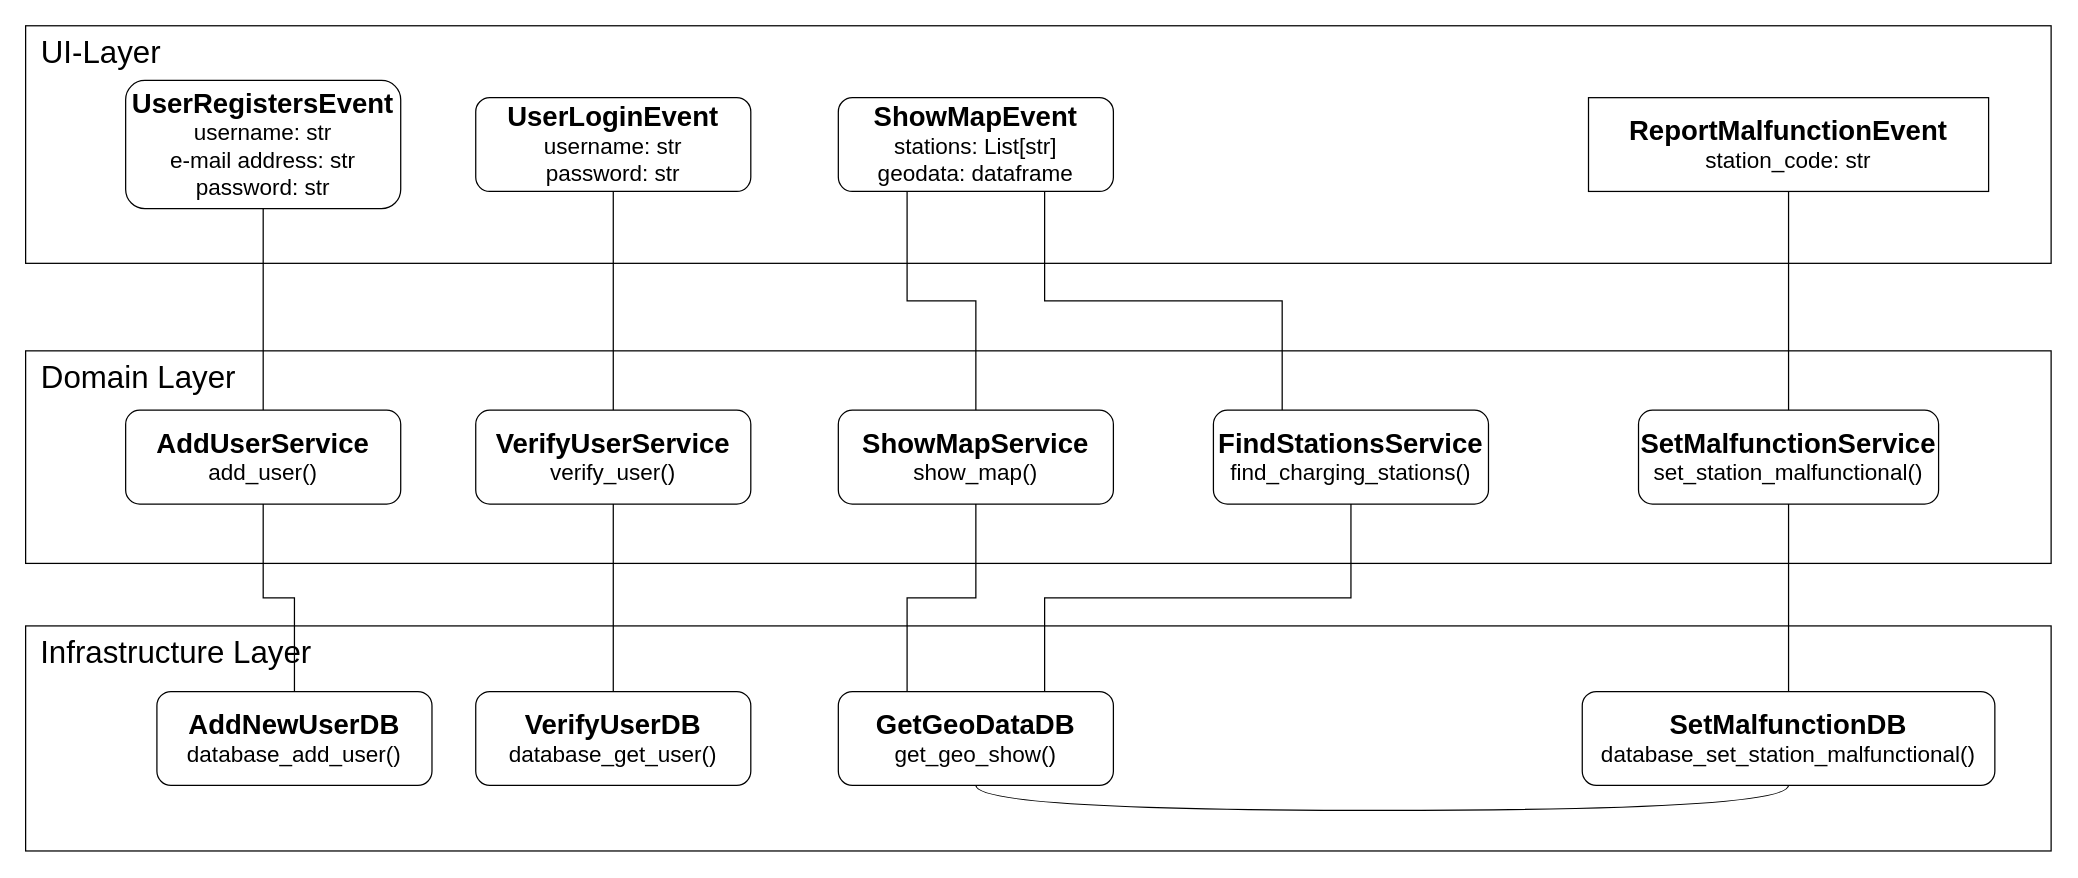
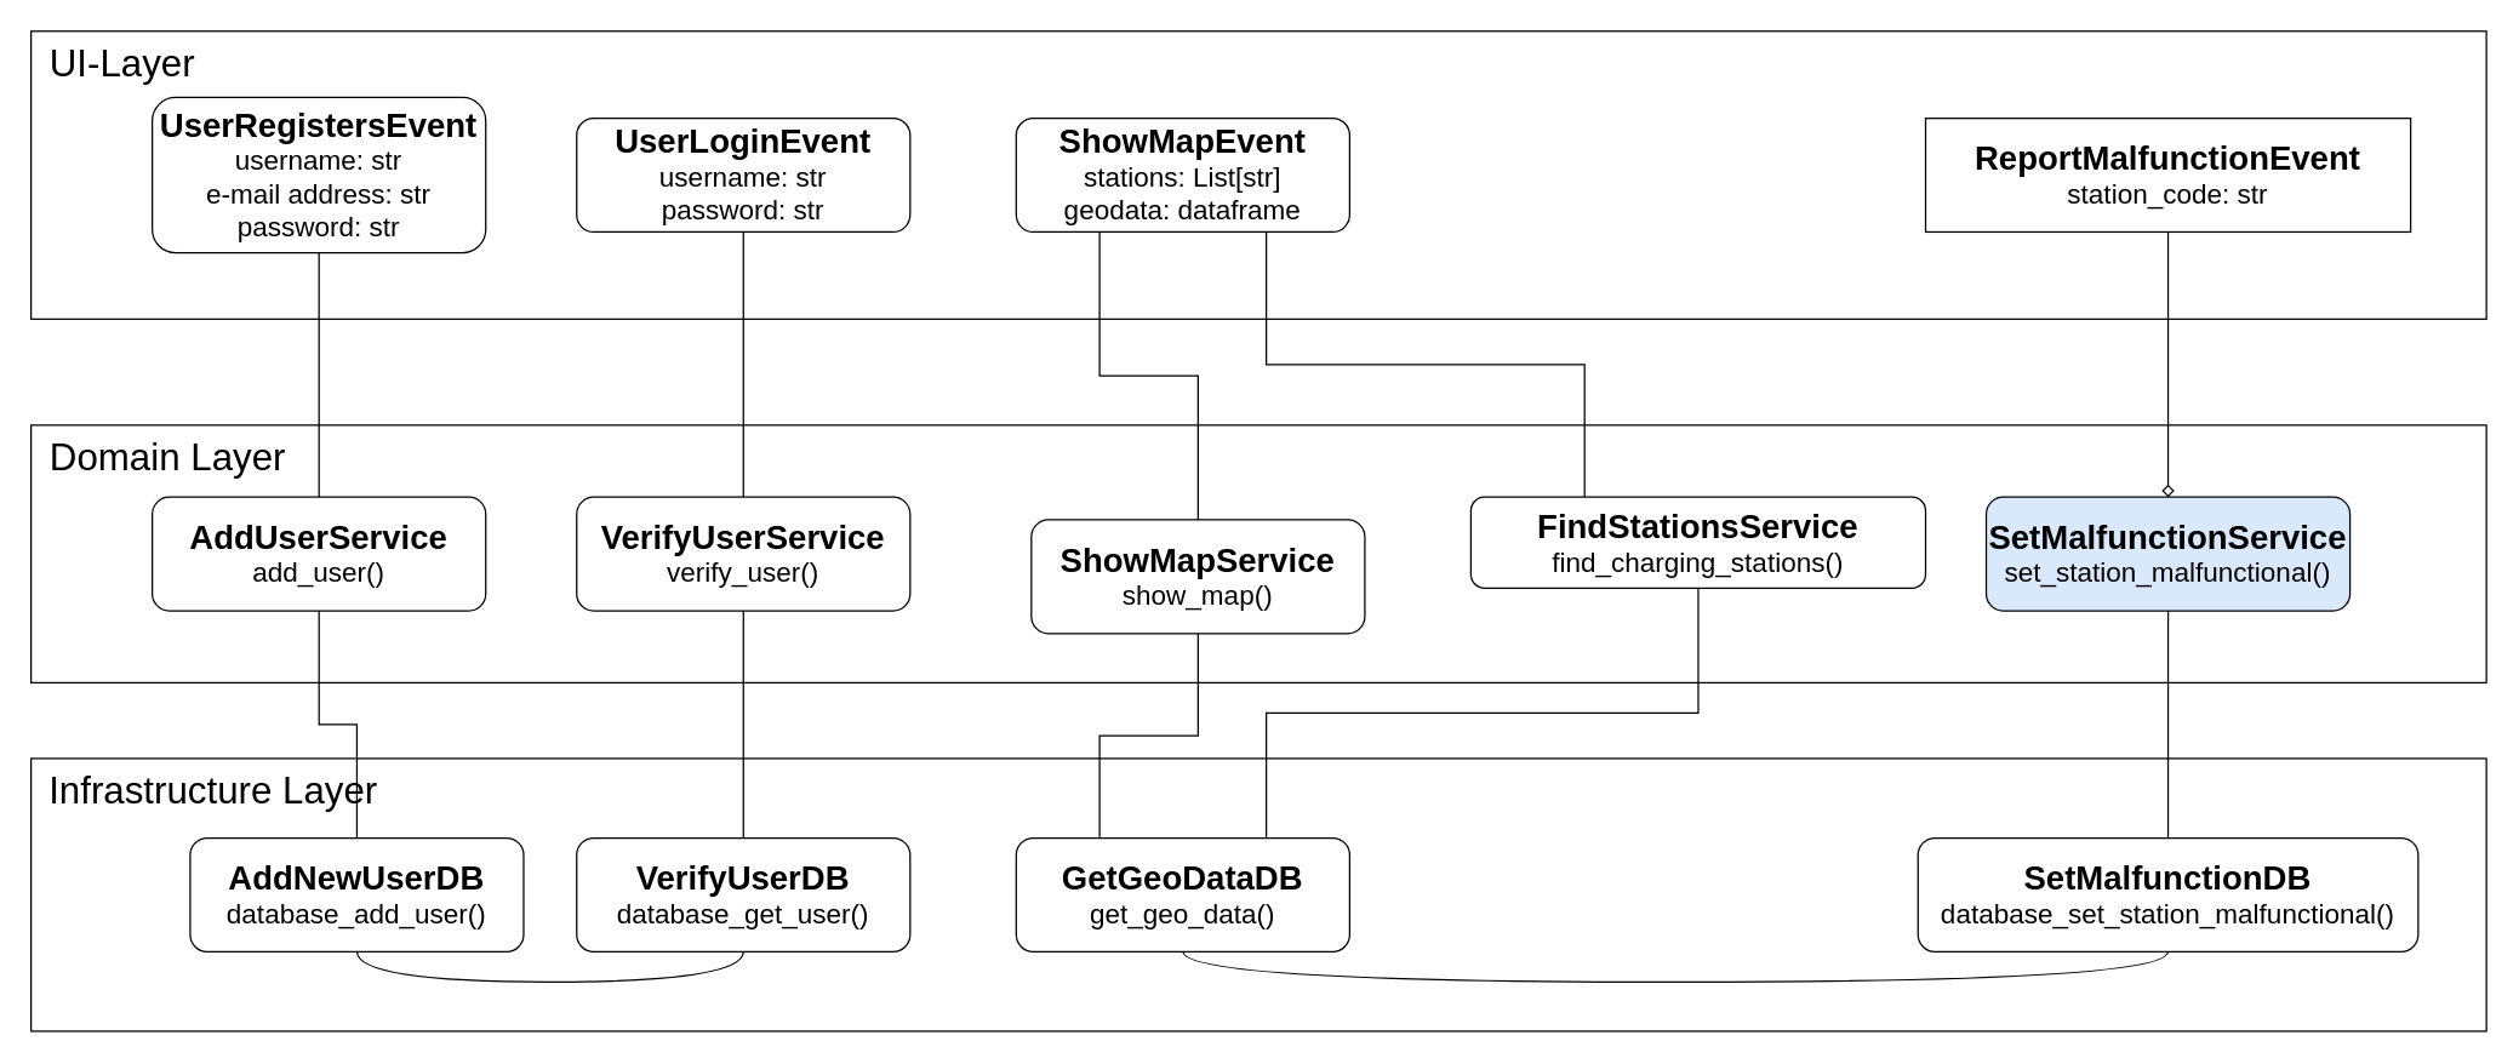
- <mxCell id="28" style="edgeStyle=orthogonalEdgeStyle;rounded=0;orthogonalLoop=1;jettySize=auto;html=1;exitX=0.5;exitY=1;exitDx=0;exitDy=0;entryX=0.5;entryY=0;entryDx=0;entryDy=0;endArrow=none;endFill=0;" edge="1" parent="1" source="29" target="31"><mxGeometry relative="1" as="geometry" /></mxCell>
+ <mxCell id="28" style="edgeStyle=orthogonalEdgeStyle;rounded=0;orthogonalLoop=1;jettySize=auto;html=1;exitX=0.5;exitY=1;exitDx=0;exitDy=0;entryX=0.5;entryY=0;entryDx=0;entryDy=0;endArrow=diamond;endFill=0;" edge="1" parent="1" source="29" target="31"><mxGeometry relative="1" as="geometry" /></mxCell>
- <mxCell id="18" value="&lt;font style=&quot;font-size: 22px;&quot;&gt;&lt;b style=&quot;&quot;&gt;ShowMapService&lt;/b&gt;&lt;/font&gt;&lt;div&gt;&lt;span style=&quot;font-size: 18px;&quot;&gt;show_map()&lt;/span&gt;&lt;/div&gt;" style="rounded=1;whiteSpace=wrap;html=1;" vertex="1" parent="1"><mxGeometry x="670" y="327.5" width="220" height="75" as="geometry" /></mxCell>
+ <mxCell id="18" value="&lt;font style=&quot;font-size: 22px;&quot;&gt;&lt;b style=&quot;&quot;&gt;ShowMapService&lt;/b&gt;&lt;/font&gt;&lt;div&gt;&lt;span style=&quot;font-size: 18px;&quot;&gt;show_map()&lt;/span&gt;&lt;/div&gt;" style="rounded=1;whiteSpace=wrap;html=1;" vertex="1" parent="1"><mxGeometry x="680" y="342.5" width="220" height="75" as="geometry" /></mxCell>
- <mxCell id="27" value="&lt;font style=&quot;font-size: 22px;&quot;&gt;&lt;b style=&quot;&quot;&gt;FindStationsService&lt;/b&gt;&lt;/font&gt;&lt;div&gt;&lt;span style=&quot;font-size: 18px;&quot;&gt;find_charging_stations()&lt;/span&gt;&lt;/div&gt;" style="rounded=1;whiteSpace=wrap;html=1;" vertex="1" parent="1"><mxGeometry x="970" y="327.5" width="220" height="75" as="geometry" /></mxCell>
+ <mxCell id="27" value="&lt;font style=&quot;font-size: 22px;&quot;&gt;&lt;b style=&quot;&quot;&gt;FindStationsService&lt;/b&gt;&lt;/font&gt;&lt;div&gt;&lt;span style=&quot;font-size: 18px;&quot;&gt;find_charging_stations()&lt;/span&gt;&lt;/div&gt;" style="rounded=1;whiteSpace=wrap;html=1;" vertex="1" parent="1"><mxGeometry x="970" y="327.5" width="300" height="60" as="geometry" /></mxCell>
- <mxCell id="31" value="&lt;font style=&quot;font-size: 22px;&quot;&gt;&lt;b style=&quot;&quot;&gt;SetMalfunctionService&lt;/b&gt;&lt;/font&gt;&lt;div&gt;&lt;span style=&quot;font-size: 18px;&quot;&gt;set_station_malfunctional()&lt;/span&gt;&lt;/div&gt;" style="rounded=1;whiteSpace=wrap;html=1;" vertex="1" parent="1"><mxGeometry x="1310" y="327.5" width="240" height="75" as="geometry" /></mxCell>
+ <mxCell id="31" value="&lt;font style=&quot;font-size: 22px;&quot;&gt;&lt;b style=&quot;&quot;&gt;SetMalfunctionService&lt;/b&gt;&lt;/font&gt;&lt;div&gt;&lt;span style=&quot;font-size: 18px;&quot;&gt;set_station_malfunctional()&lt;/span&gt;&lt;/div&gt;" style="rounded=1;whiteSpace=wrap;html=1;fillColor=#dae8fc;" vertex="1" parent="1"><mxGeometry x="1310" y="327.5" width="240" height="75" as="geometry" /></mxCell>
- <mxCell id="20" value="&lt;font style=&quot;font-size: 22px;&quot;&gt;&lt;b style=&quot;&quot;&gt;GetGeoDataDB&lt;/b&gt;&lt;/font&gt;&lt;div&gt;&lt;span style=&quot;font-size: 18px;&quot;&gt;get_geo_show()&lt;/span&gt;&lt;/div&gt;" style="rounded=1;whiteSpace=wrap;html=1;" vertex="1" parent="1"><mxGeometry x="670" y="552.5" width="220" height="75" as="geometry" /></mxCell>
+ <mxCell id="20" value="&lt;font style=&quot;font-size: 22px;&quot;&gt;&lt;b style=&quot;&quot;&gt;GetGeoDataDB&lt;/b&gt;&lt;/font&gt;&lt;div&gt;&lt;span style=&quot;font-size: 18px;&quot;&gt;get_geo_data()&lt;/span&gt;&lt;/div&gt;" style="rounded=1;whiteSpace=wrap;html=1;" vertex="1" parent="1"><mxGeometry x="670" y="552.5" width="220" height="75" as="geometry" /></mxCell>
+ <mxCell id="15" style="edgeStyle=orthogonalEdgeStyle;rounded=0;orthogonalLoop=1;jettySize=auto;html=1;exitX=0.5;exitY=1;exitDx=0;exitDy=0;entryX=0.5;entryY=1;entryDx=0;entryDy=0;curved=1;endArrow=none;endFill=0;" edge="1" parent="1" source="16" target="25"><mxGeometry relative="1" as="geometry" /></mxCell>
